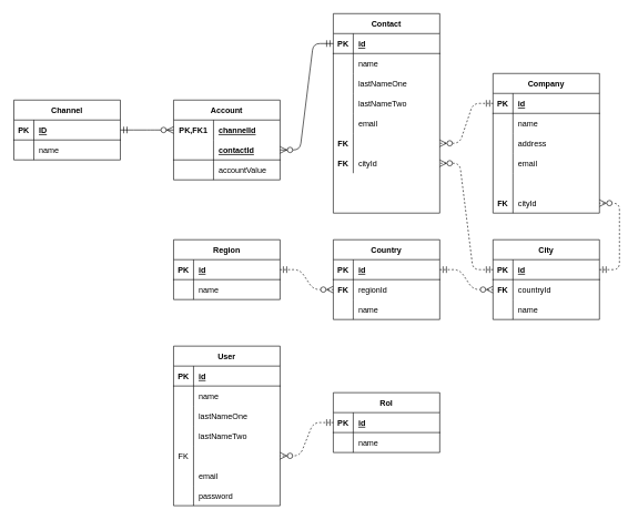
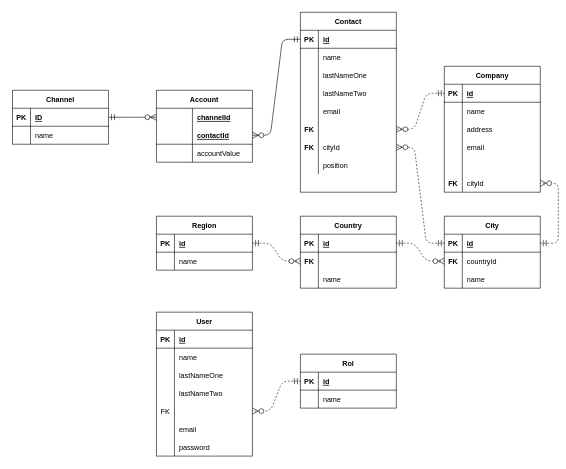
- <mxCell id="63" value="PK,FK1" style="shape=partialRectangle;connectable=0;fillColor=none;top=0;left=0;bottom=0;right=0;fontStyle=1;overflow=hidden;" parent="62" vertex="1"><mxGeometry width="60" height="30" as="geometry" /></mxCell>
+ <mxCell id="101" value="position" style="shape=partialRectangle;connectable=0;fillColor=none;top=0;left=0;bottom=0;right=0;align=left;spacingLeft=6;overflow=hidden;" parent="99" vertex="1"><mxGeometry x="30" width="130" height="30" as="geometry" /></mxCell>
- <mxCell id="22" value="regionId" style="shape=partialRectangle;connectable=0;fillColor=none;top=0;left=0;bottom=0;right=0;align=left;spacingLeft=6;overflow=hidden;" parent="20" vertex="1"><mxGeometry x="30" width="130" height="30" as="geometry" /></mxCell>
